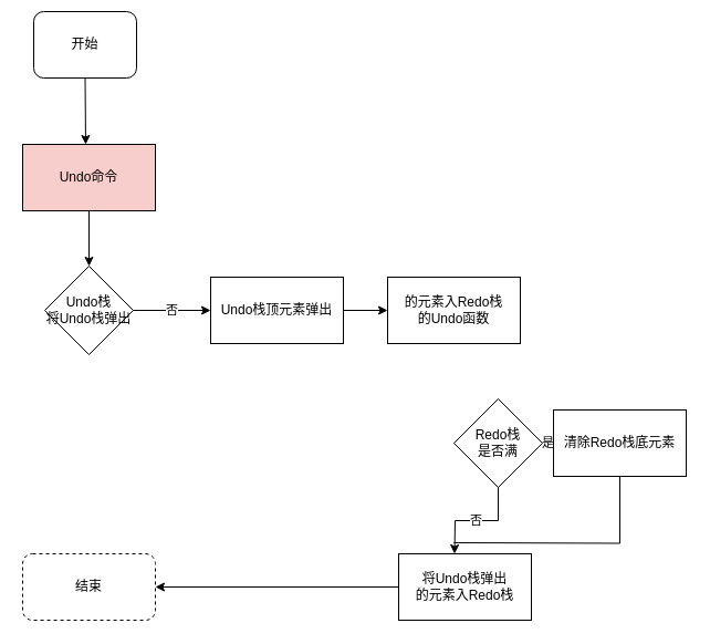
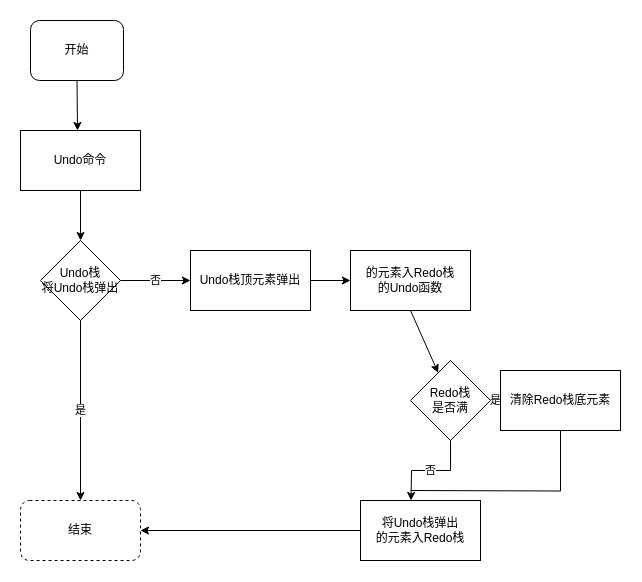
- <mxCell id="2" value="开始" style="rounded=1;whiteSpace=wrap;html=1;" vertex="1" parent="1"><mxGeometry x="30" y="10" width="93" height="60" as="geometry" /></mxCell>
+ <mxCell id="2" value="开始" style="rounded=1;whiteSpace=wrap;html=1;" vertex="1" parent="1"><mxGeometry x="30" y="20" width="93" height="60" as="geometry" /></mxCell>
- <mxCell id="4" value="Undo命令" style="rounded=0;whiteSpace=wrap;html=1;fillColor=#f8cecc;" vertex="1" parent="1"><mxGeometry x="20" y="130" width="120" height="60" as="geometry" /></mxCell>
+ <mxCell id="4" value="Undo命令" style="rounded=0;whiteSpace=wrap;html=1;" vertex="1" parent="1"><mxGeometry x="20" y="130" width="120" height="60" as="geometry" /></mxCell>
+ <mxCell id="19" value="" style="endArrow=classic;html=1;rounded=0;exitX=0.5;exitY=1;exitDx=0;exitDy=0;" edge="1" parent="1" source="12" target="15"><mxGeometry width="50" height="50" relative="1" as="geometry"><mxPoint x="250" y="400" as="sourcePoint" /><mxPoint x="300" y="350" as="targetPoint" /></mxGeometry></mxCell>
+ <mxCell id="7" value="是" style="edgeStyle=orthogonalEdgeStyle;rounded=0;orthogonalLoop=1;jettySize=auto;html=1;exitX=0.5;exitY=1;exitDx=0;exitDy=0;entryX=0.5;entryY=0;entryDx=0;entryDy=0;" edge="1" parent="1" source="8" target="9"><mxGeometry relative="1" as="geometry" /></mxCell>
